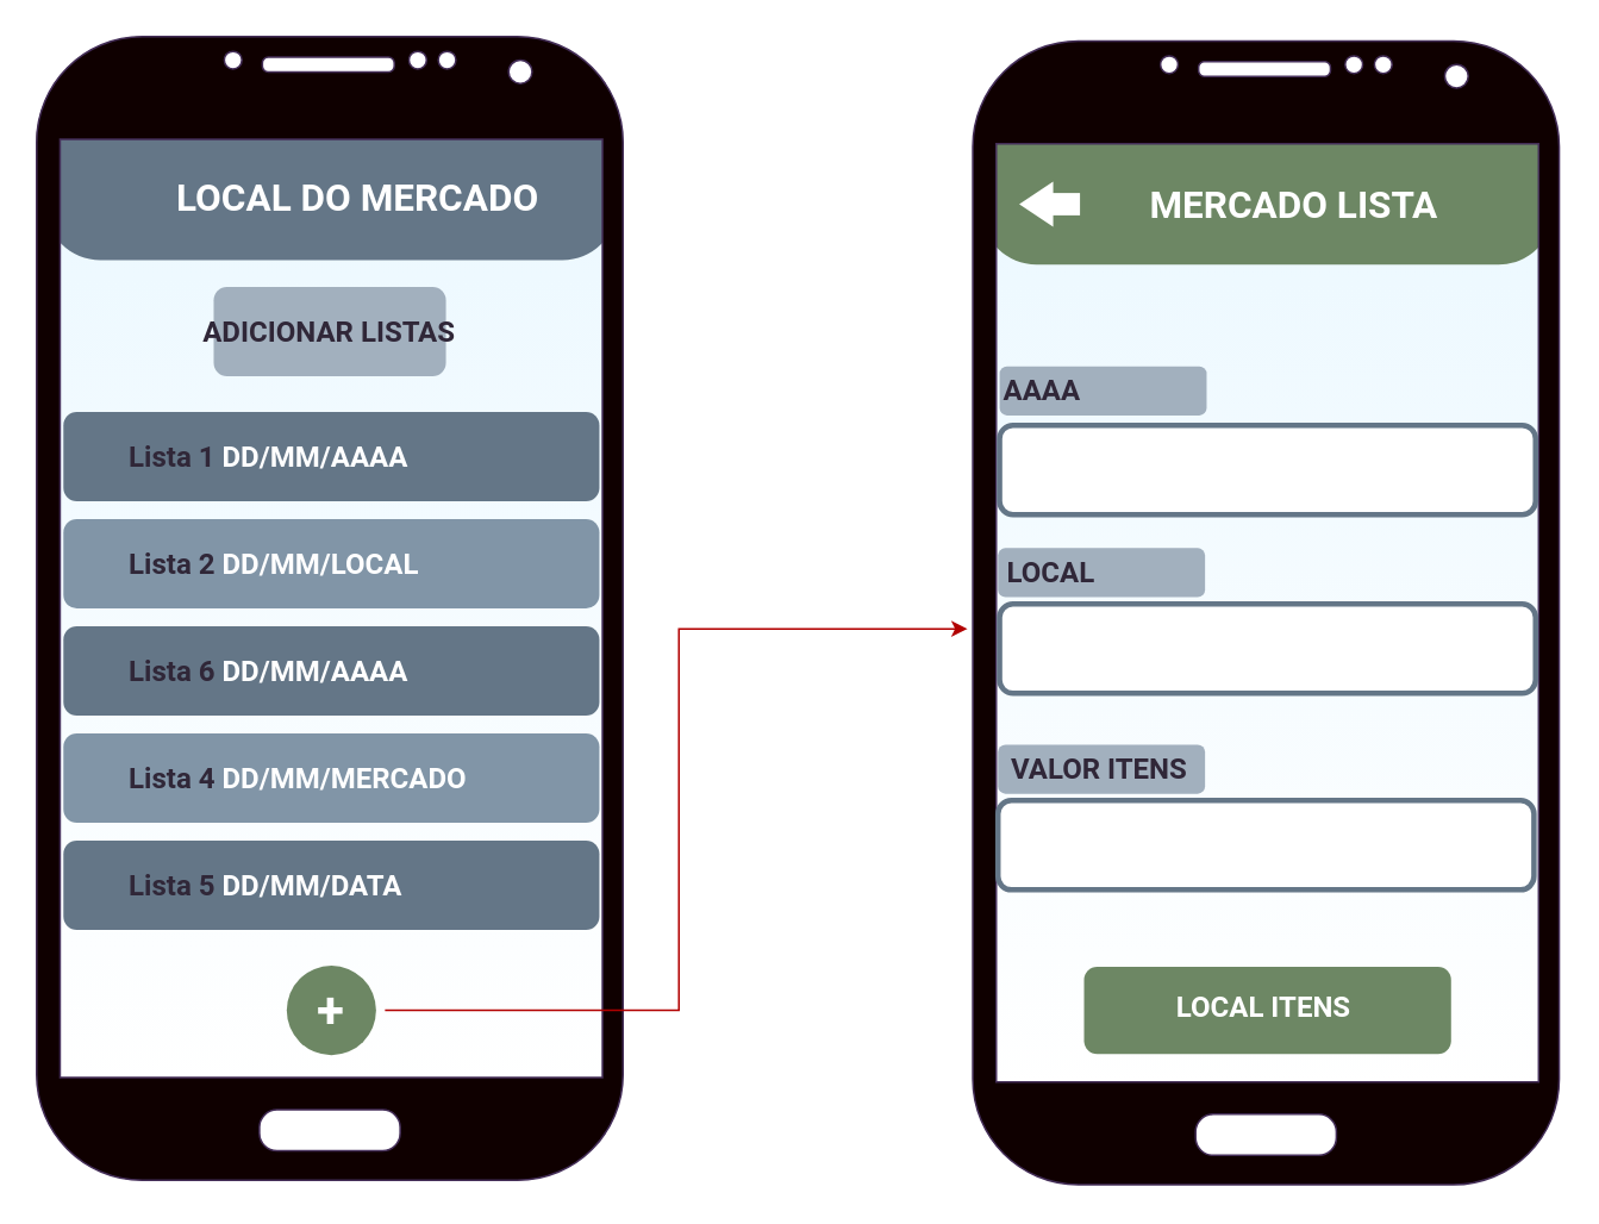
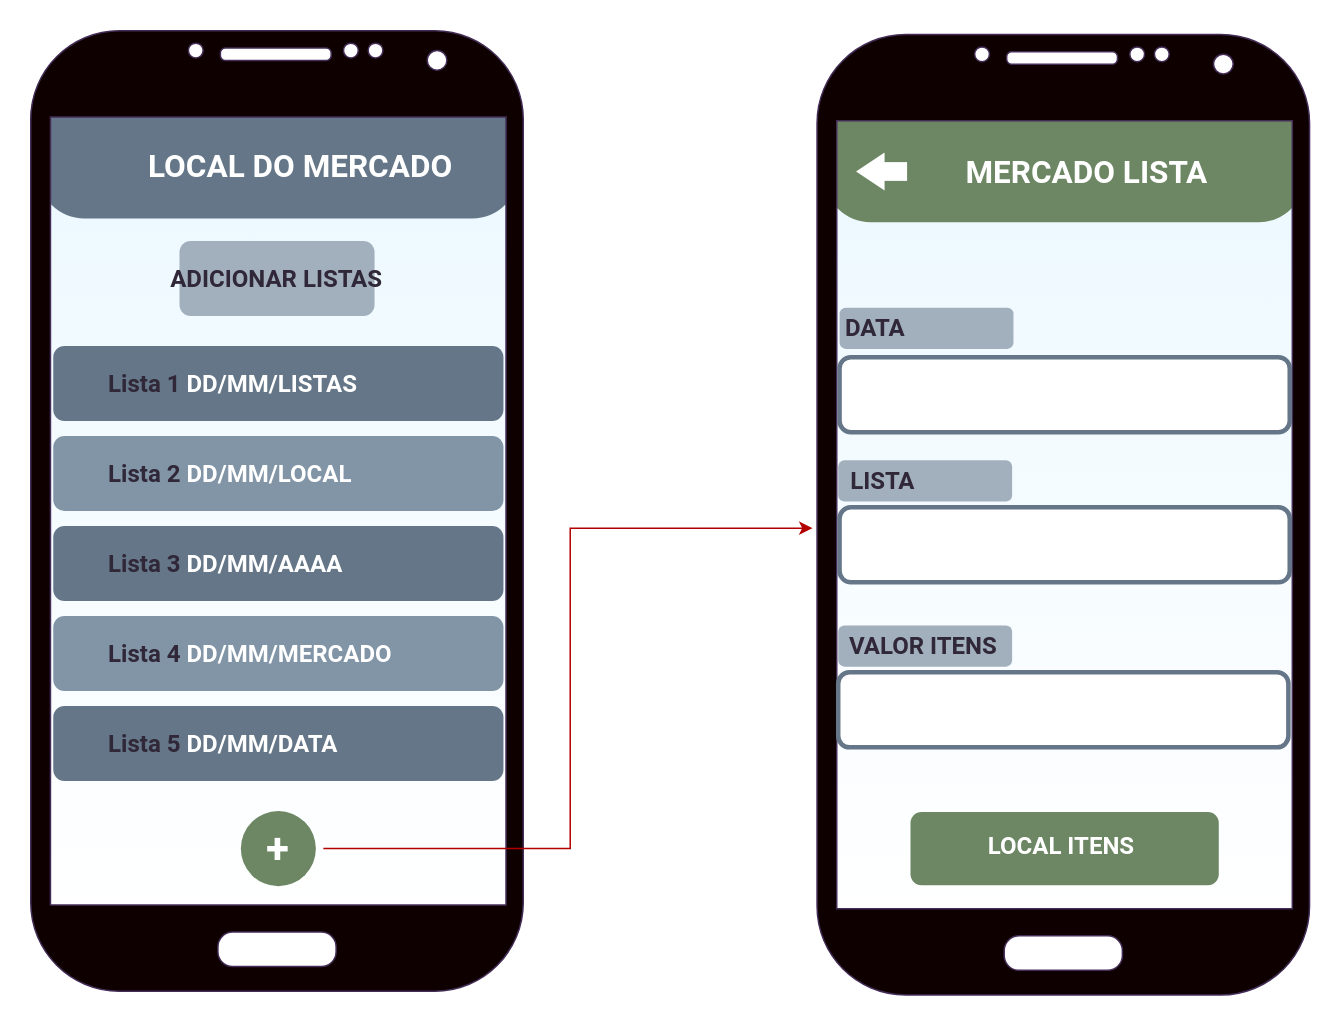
- <mxCell id="33" value="&lt;h1 style=&quot;text-align: justify; font-size: 16px;&quot;&gt;&lt;font color=&quot;#302738&quot;&gt;AAAA&lt;/font&gt;&lt;/h1&gt;" style="text;html=1;align=center;verticalAlign=middle;whiteSpace=wrap;rounded=0;fontColor=#000000;labelBackgroundColor=none;labelBorderColor=none;textShadow=0;spacing=-1;spacingBottom=0;spacingLeft=0;fontSize=15;fontStyle=1;fontFamily=Roboto;fontSource=https%3A%2F%2Ffonts.googleapis.com%2Fcss%3Ffamily%3DRoboto;" vertex="1" parent="1"><mxGeometry x="478" y="185.25" width="210" height="65" as="geometry" /></mxCell>
+ <mxCell id="33" value="&lt;h1 style=&quot;text-align: justify; font-size: 16px;&quot;&gt;&lt;font color=&quot;#302738&quot;&gt;DATA&lt;/font&gt;&lt;/h1&gt;" style="text;html=1;align=center;verticalAlign=middle;whiteSpace=wrap;rounded=0;fontColor=#000000;labelBackgroundColor=none;labelBorderColor=none;textShadow=0;spacing=-1;spacingBottom=0;spacingLeft=0;fontSize=15;fontStyle=1;fontFamily=Roboto;fontSource=https%3A%2F%2Ffonts.googleapis.com%2Fcss%3Ffamily%3DRoboto;" vertex="1" parent="1"><mxGeometry x="478" y="185.25" width="210" height="65" as="geometry" /></mxCell>
- <mxCell id="16" value="&lt;blockquote style=&quot;margin: 0 0 0 40px; border: none; padding: 0px;&quot;&gt;&lt;h1 style=&quot;font-size: 16px;&quot;&gt;&lt;font color=&quot;#302738&quot;&gt;Lista 1 &lt;/font&gt;&lt;font color=&quot;#ffffff&quot;&gt;DD/MM/AAAA&lt;/font&gt;&lt;/h1&gt;&lt;/blockquote&gt;" style="text;html=1;align=left;verticalAlign=middle;whiteSpace=wrap;rounded=0;fontColor=#000000;labelBackgroundColor=none;labelBorderColor=none;textShadow=0;spacing=-1;spacingBottom=0;spacingLeft=0;fontSize=15;fontStyle=1;fontFamily=Roboto;fontSource=https%3A%2F%2Ffonts.googleapis.com%2Fcss%3Ffamily%3DRoboto;horizontal=1;" vertex="1" parent="1"><mxGeometry x="33.2" y="222.5" width="300" height="65" as="geometry" /></mxCell>
+ <mxCell id="16" value="&lt;blockquote style=&quot;margin: 0 0 0 40px; border: none; padding: 0px;&quot;&gt;&lt;h1 style=&quot;font-size: 16px;&quot;&gt;&lt;font color=&quot;#302738&quot;&gt;Lista 1 &lt;/font&gt;&lt;font color=&quot;#ffffff&quot;&gt;DD/MM/LISTAS&lt;/font&gt;&lt;/h1&gt;&lt;/blockquote&gt;" style="text;html=1;align=left;verticalAlign=middle;whiteSpace=wrap;rounded=0;fontColor=#000000;labelBackgroundColor=none;labelBorderColor=none;textShadow=0;spacing=-1;spacingBottom=0;spacingLeft=0;fontSize=15;fontStyle=1;fontFamily=Roboto;fontSource=https%3A%2F%2Ffonts.googleapis.com%2Fcss%3Ffamily%3DRoboto;horizontal=1;" vertex="1" parent="1"><mxGeometry x="33.2" y="222.5" width="300" height="65" as="geometry" /></mxCell>
- <mxCell id="31" value="&lt;h1 style=&quot;text-align: justify; font-size: 16px;&quot;&gt;&lt;font color=&quot;#302738&quot;&gt;LOCAL&lt;/font&gt;&lt;/h1&gt;" style="text;html=1;align=center;verticalAlign=middle;whiteSpace=wrap;rounded=0;fontColor=#000000;labelBackgroundColor=none;labelBorderColor=none;textShadow=0;spacing=-1;spacingBottom=0;spacingLeft=0;fontSize=15;fontStyle=1;fontFamily=Roboto;fontSource=https%3A%2F%2Ffonts.googleapis.com%2Fcss%3Ffamily%3DRoboto;" vertex="1" parent="1"><mxGeometry x="483" y="287" width="210" height="65" as="geometry" /></mxCell>
+ <mxCell id="31" value="&lt;h1 style=&quot;text-align: justify; font-size: 16px;&quot;&gt;&lt;font color=&quot;#302738&quot;&gt;LISTA&lt;/font&gt;&lt;/h1&gt;" style="text;html=1;align=center;verticalAlign=middle;whiteSpace=wrap;rounded=0;fontColor=#000000;labelBackgroundColor=none;labelBorderColor=none;textShadow=0;spacing=-1;spacingBottom=0;spacingLeft=0;fontSize=15;fontStyle=1;fontFamily=Roboto;fontSource=https%3A%2F%2Ffonts.googleapis.com%2Fcss%3Ffamily%3DRoboto;" vertex="1" parent="1"><mxGeometry x="483" y="287" width="210" height="65" as="geometry" /></mxCell>
- <mxCell id="18" value="&lt;blockquote style=&quot;margin: 0 0 0 40px; border: none; padding: 0px;&quot;&gt;&lt;h1 style=&quot;font-size: 16px;&quot;&gt;&lt;font color=&quot;#302738&quot;&gt;Lista 6&amp;nbsp;&lt;/font&gt;&lt;font color=&quot;#ffffff&quot;&gt;DD/MM/AAAA&lt;/font&gt;&lt;/h1&gt;&lt;/blockquote&gt;" style="text;html=1;align=left;verticalAlign=middle;whiteSpace=wrap;rounded=0;fontColor=#000000;labelBackgroundColor=none;labelBorderColor=none;textShadow=0;spacing=-1;spacingBottom=0;spacingLeft=0;fontSize=15;fontStyle=1;fontFamily=Roboto;fontSource=https%3A%2F%2Ffonts.googleapis.com%2Fcss%3Ffamily%3DRoboto;horizontal=1;" vertex="1" parent="1"><mxGeometry x="33.2" y="342.5" width="300" height="65" as="geometry" /></mxCell>
+ <mxCell id="18" value="&lt;blockquote style=&quot;margin: 0 0 0 40px; border: none; padding: 0px;&quot;&gt;&lt;h1 style=&quot;font-size: 16px;&quot;&gt;&lt;font color=&quot;#302738&quot;&gt;Lista 3&amp;nbsp;&lt;/font&gt;&lt;font color=&quot;#ffffff&quot;&gt;DD/MM/AAAA&lt;/font&gt;&lt;/h1&gt;&lt;/blockquote&gt;" style="text;html=1;align=left;verticalAlign=middle;whiteSpace=wrap;rounded=0;fontColor=#000000;labelBackgroundColor=none;labelBorderColor=none;textShadow=0;spacing=-1;spacingBottom=0;spacingLeft=0;fontSize=15;fontStyle=1;fontFamily=Roboto;fontSource=https%3A%2F%2Ffonts.googleapis.com%2Fcss%3Ffamily%3DRoboto;horizontal=1;" vertex="1" parent="1"><mxGeometry x="33.2" y="342.5" width="300" height="65" as="geometry" /></mxCell>
